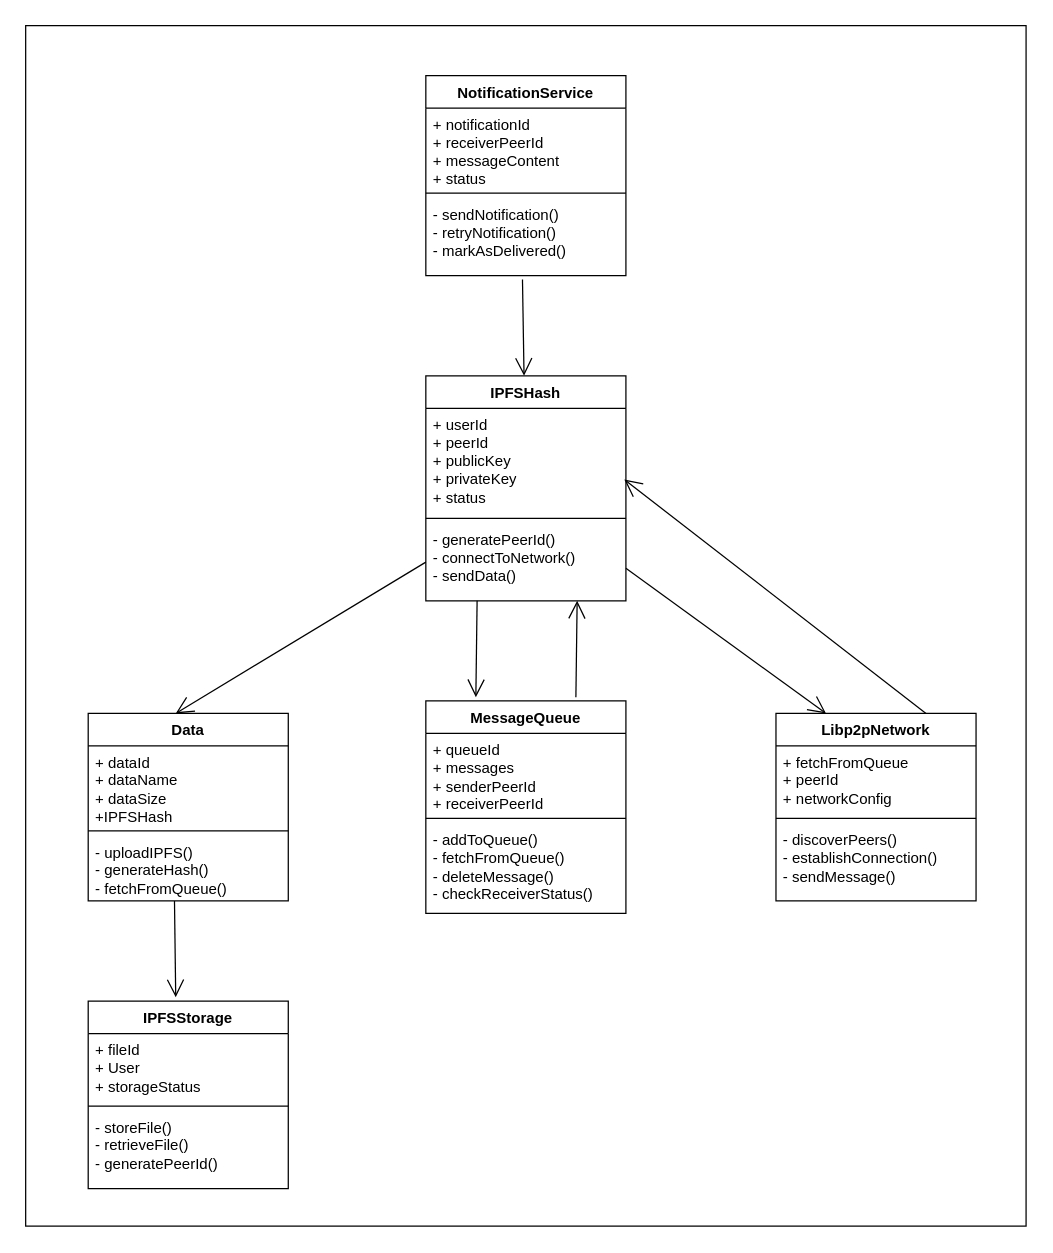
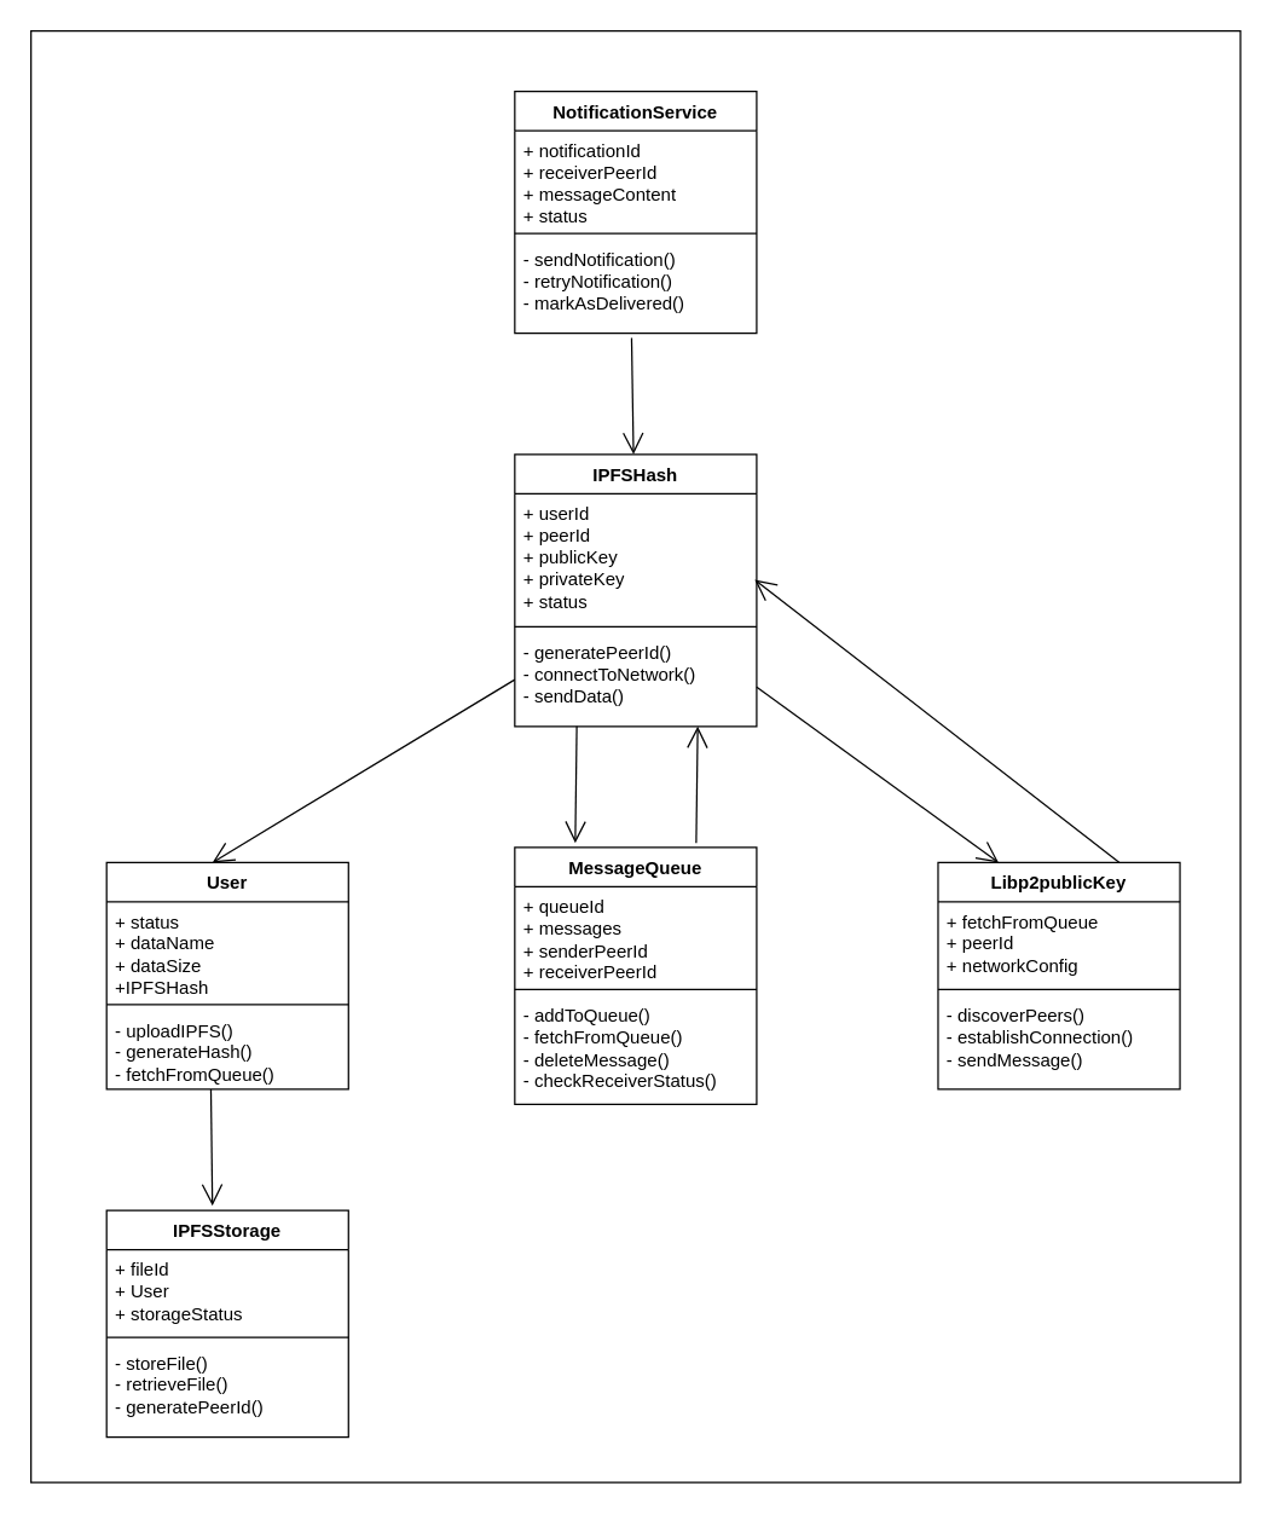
- <mxCell id="30" value="Data" style="swimlane;fontStyle=1;align=center;verticalAlign=top;childLayout=stackLayout;horizontal=1;startSize=26;horizontalStack=0;resizeParent=1;resizeParentMax=0;resizeLast=0;collapsible=1;marginBottom=0;whiteSpace=wrap;html=1;" parent="1" vertex="1"><mxGeometry x="70" y="570" width="160" height="150" as="geometry" /></mxCell>
+ <mxCell id="30" value="User" style="swimlane;fontStyle=1;align=center;verticalAlign=top;childLayout=stackLayout;horizontal=1;startSize=26;horizontalStack=0;resizeParent=1;resizeParentMax=0;resizeLast=0;collapsible=1;marginBottom=0;whiteSpace=wrap;html=1;" parent="1" vertex="1"><mxGeometry x="70" y="570" width="160" height="150" as="geometry" /></mxCell>
- <mxCell id="15" value="Libp2pNetwork" style="swimlane;fontStyle=1;align=center;verticalAlign=top;childLayout=stackLayout;horizontal=1;startSize=26;horizontalStack=0;resizeParent=1;resizeParentMax=0;resizeLast=0;collapsible=1;marginBottom=0;whiteSpace=wrap;html=1;" parent="1" vertex="1"><mxGeometry x="620" y="570" width="160" height="150" as="geometry" /></mxCell>
+ <mxCell id="15" value="Libp2publicKey" style="swimlane;fontStyle=1;align=center;verticalAlign=top;childLayout=stackLayout;horizontal=1;startSize=26;horizontalStack=0;resizeParent=1;resizeParentMax=0;resizeLast=0;collapsible=1;marginBottom=0;whiteSpace=wrap;html=1;" parent="1" vertex="1"><mxGeometry x="620" y="570" width="160" height="150" as="geometry" /></mxCell>
- <mxCell id="31" value="+ dataId&lt;div&gt;+ dataName&lt;/div&gt;&lt;div&gt;+ dataSize&lt;/div&gt;&lt;div&gt;+IPFSHash&lt;/div&gt;" style="text;strokeColor=none;fillColor=none;align=left;verticalAlign=top;spacingLeft=4;spacingRight=4;overflow=hidden;rotatable=0;points=[[0,0.5],[1,0.5]];portConstraint=eastwest;whiteSpace=wrap;html=1;" parent="30" vertex="1"><mxGeometry y="26" width="160" height="64" as="geometry" /></mxCell>
+ <mxCell id="31" value="+ status&lt;div&gt;+ dataName&lt;/div&gt;&lt;div&gt;+ dataSize&lt;/div&gt;&lt;div&gt;+IPFSHash&lt;/div&gt;" style="text;strokeColor=none;fillColor=none;align=left;verticalAlign=top;spacingLeft=4;spacingRight=4;overflow=hidden;rotatable=0;points=[[0,0.5],[1,0.5]];portConstraint=eastwest;whiteSpace=wrap;html=1;" parent="30" vertex="1"><mxGeometry y="26" width="160" height="64" as="geometry" /></mxCell>
